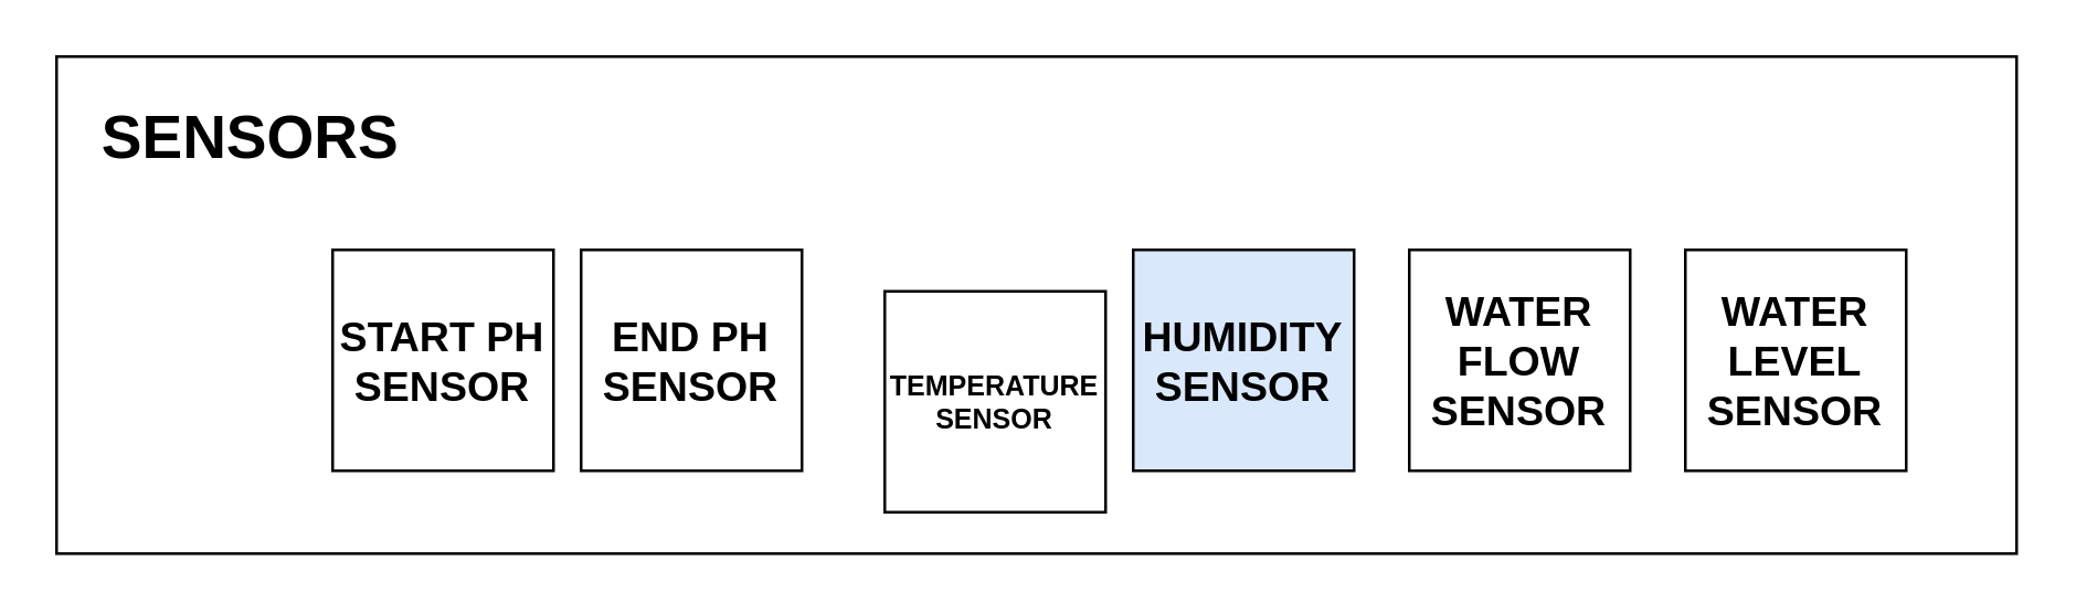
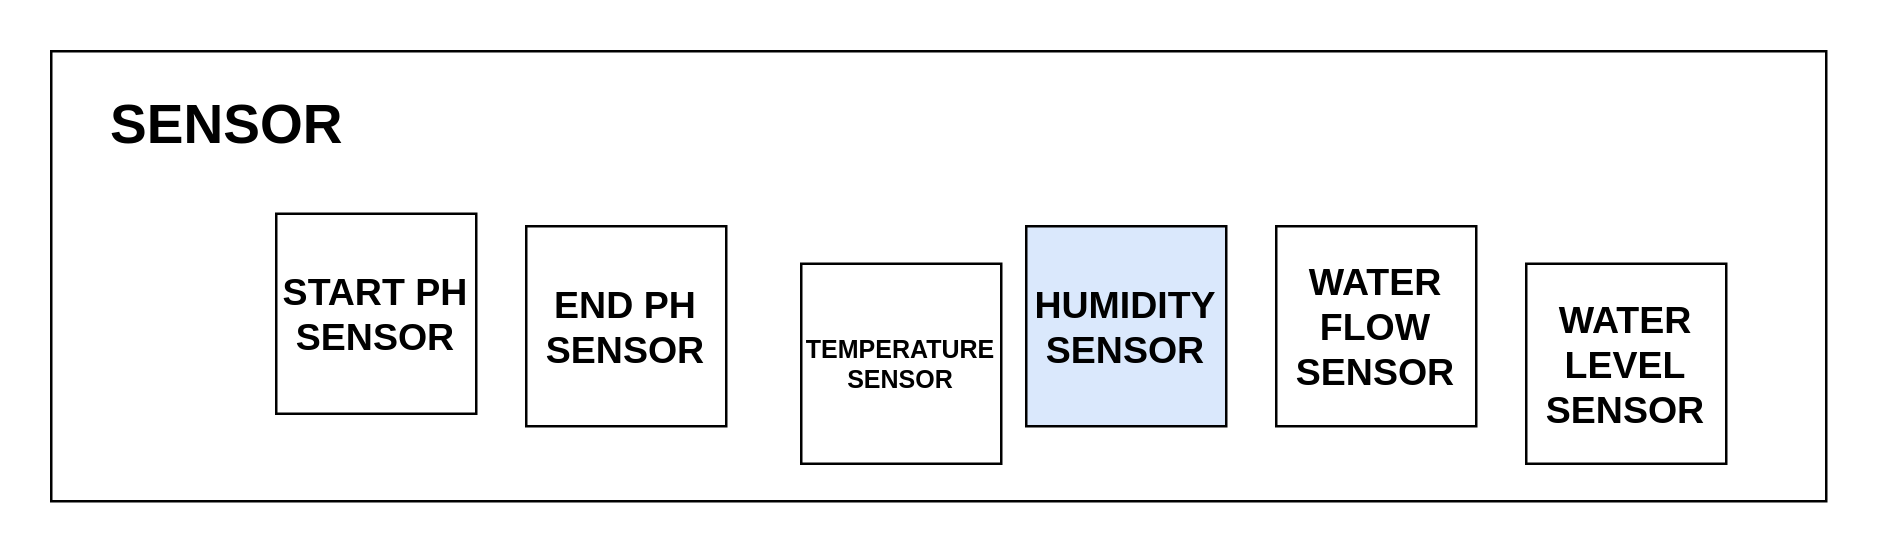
- <mxCell id="9" value="SENSORS" style="text;html=1;align=center;verticalAlign=middle;resizable=0;points=[];autosize=1;strokeColor=none;fillColor=none;fontStyle=1;fontSize=22;" vertex="1" parent="1"><mxGeometry x="25" y="30" width="130" height="40" as="geometry" /></mxCell>
+ <mxCell id="9" value="SENSOR" style="text;html=1;align=center;verticalAlign=middle;resizable=0;points=[];autosize=1;strokeColor=none;fillColor=none;fontStyle=1;fontSize=22;" vertex="1" parent="1"><mxGeometry x="25" y="30" width="130" height="40" as="geometry" /></mxCell>
- <mxCell id="3" value="START PH&lt;br style=&quot;font-size: 15px;&quot;&gt;SENSOR" style="whiteSpace=wrap;html=1;aspect=fixed;fontStyle=1;fontSize=15;" vertex="1" parent="1"><mxGeometry x="120" y="90" width="80" height="80" as="geometry" /></mxCell>
+ <mxCell id="3" value="START PH&lt;br style=&quot;font-size: 15px;&quot;&gt;SENSOR" style="whiteSpace=wrap;html=1;aspect=fixed;fontStyle=1;fontSize=15;" vertex="1" parent="1"><mxGeometry x="110" y="85" width="80" height="80" as="geometry" /></mxCell>
- <mxCell id="8" value="WATER LEVEL SENSOR" style="whiteSpace=wrap;html=1;aspect=fixed;fontStyle=1;fontSize=15;" vertex="1" parent="1"><mxGeometry x="610" y="90" width="80" height="80" as="geometry" /></mxCell>
+ <mxCell id="8" value="WATER LEVEL SENSOR" style="whiteSpace=wrap;html=1;aspect=fixed;fontStyle=1;fontSize=15;" vertex="1" parent="1"><mxGeometry x="610" y="105" width="80" height="80" as="geometry" /></mxCell>
